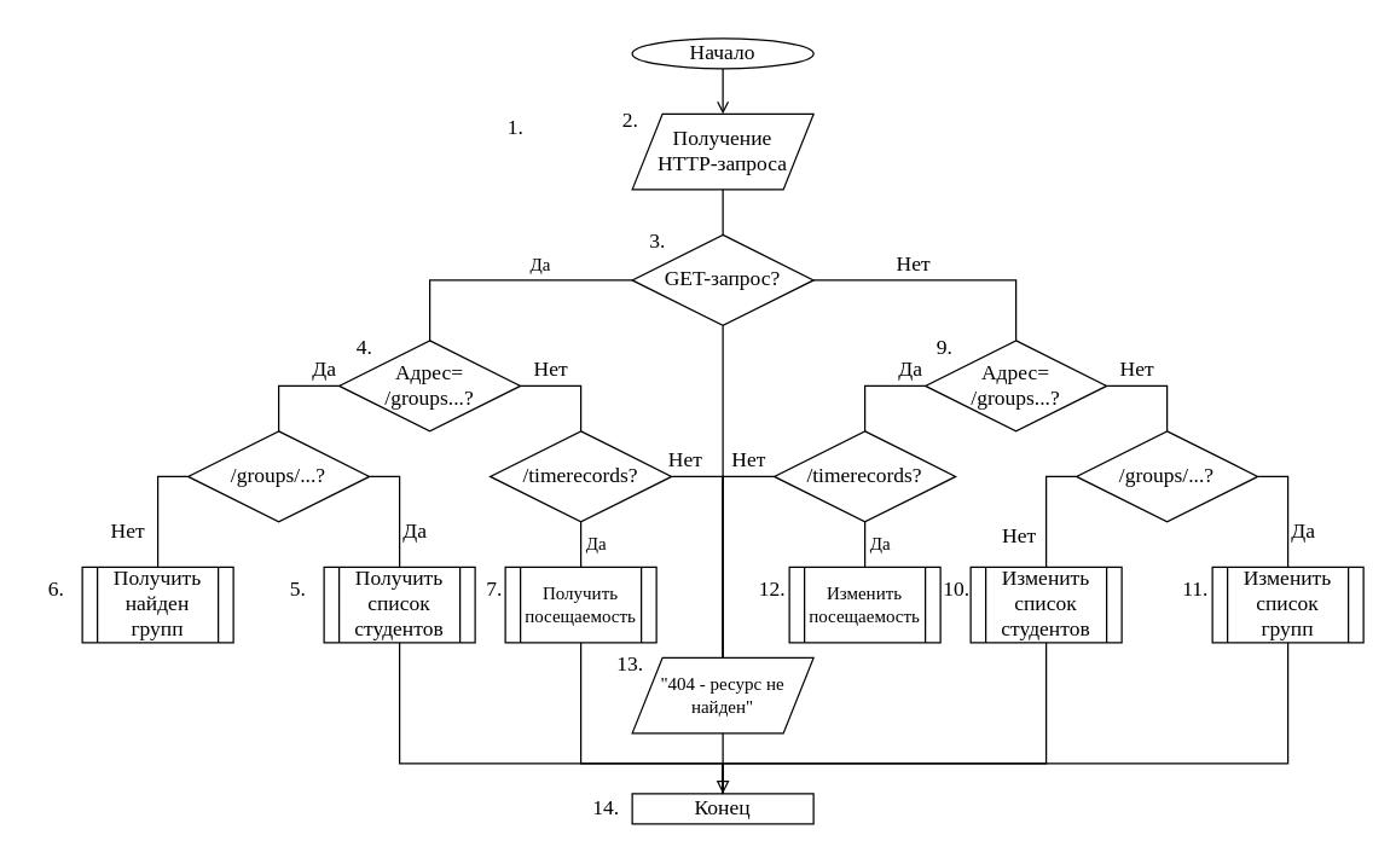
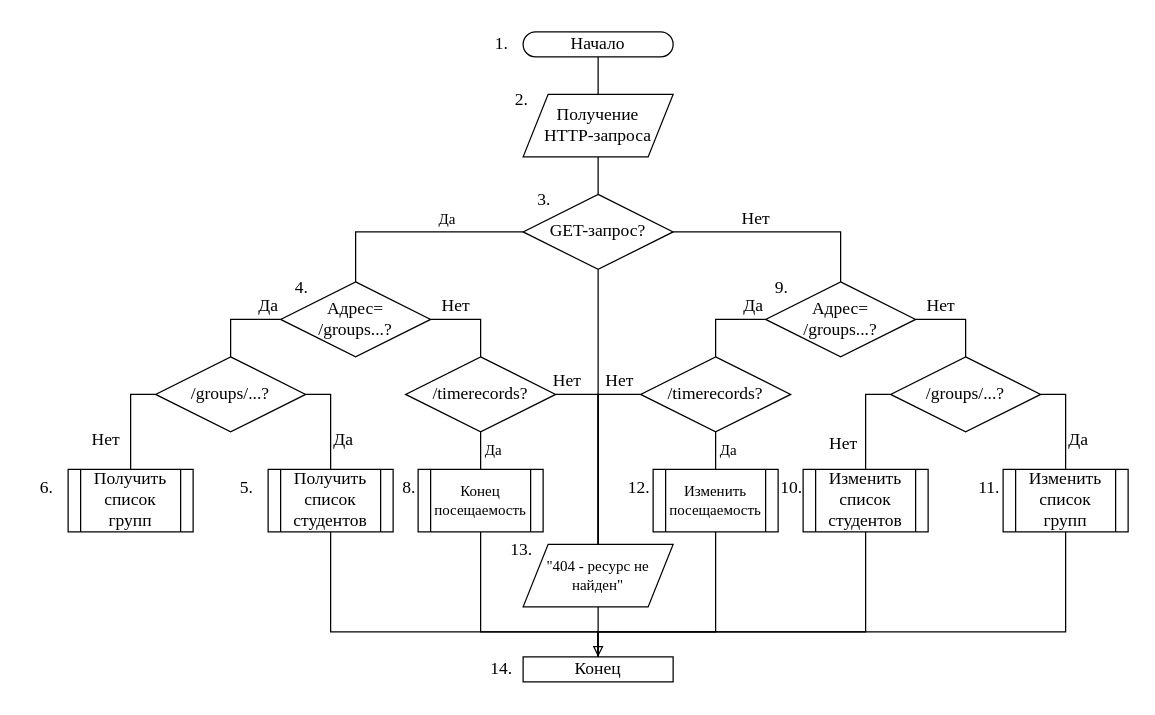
- <mxCell id="3" value="Начало" style="ellipse;whiteSpace=wrap;html=1;fontSize=14;fontFamily=Times New Roman;arcSize=50;" parent="1" vertex="1"><mxGeometry x="418" y="25" width="120" height="20" as="geometry" /></mxCell>
+ <mxCell id="3" value="Начало" style="rounded=1;whiteSpace=wrap;html=1;fontSize=14;fontFamily=Times New Roman;arcSize=50;" parent="1" vertex="1"><mxGeometry x="418" y="25" width="120" height="20" as="geometry" /></mxCell>
- <mxCell id="2" style="edgeStyle=orthogonalEdgeStyle;rounded=0;orthogonalLoop=1;jettySize=auto;html=1;exitX=0.5;exitY=1;exitDx=0;exitDy=0;fontFamily=Times New Roman;fontSize=14;endArrow=open;endFill=0;" parent="1" source="3" target="5" edge="1"><mxGeometry relative="1" as="geometry" /></mxCell>
+ <mxCell id="2" style="edgeStyle=orthogonalEdgeStyle;rounded=0;orthogonalLoop=1;jettySize=auto;html=1;exitX=0.5;exitY=1;exitDx=0;exitDy=0;fontFamily=Times New Roman;fontSize=14;endArrow=none;endFill=0;" parent="1" source="3" target="5" edge="1"><mxGeometry relative="1" as="geometry" /></mxCell>
- <mxCell id="27" value="1." style="text;html=1;strokeColor=none;fillColor=none;align=center;verticalAlign=middle;whiteSpace=wrap;rounded=0;fontFamily=Times New Roman;fontSize=14;" parent="1" vertex="1"><mxGeometry x="324" y="70" width="34" height="30" as="geometry" /></mxCell>
+ <mxCell id="27" value="1." style="text;html=1;strokeColor=none;fillColor=none;align=center;verticalAlign=middle;whiteSpace=wrap;rounded=0;fontFamily=Times New Roman;fontSize=14;" parent="1" vertex="1"><mxGeometry x="384" y="20" width="34" height="30" as="geometry" /></mxCell>
- <mxCell id="33" value="7." style="text;html=1;strokeColor=none;fillColor=none;align=center;verticalAlign=middle;whiteSpace=wrap;rounded=0;fontFamily=Times New Roman;fontSize=14;" parent="1" vertex="1"><mxGeometry x="310" y="375" width="34" height="30" as="geometry" /></mxCell>
+ <mxCell id="33" value="8." style="text;html=1;strokeColor=none;fillColor=none;align=center;verticalAlign=middle;whiteSpace=wrap;rounded=0;fontFamily=Times New Roman;fontSize=14;" parent="1" vertex="1"><mxGeometry x="310" y="375" width="34" height="30" as="geometry" /></mxCell>
- <mxCell id="21" value="&lt;div&gt;Получить&lt;/div&gt;&lt;div&gt;найден&lt;/div&gt;&lt;div&gt;групп&lt;br&gt;&lt;/div&gt;" style="shape=process;whiteSpace=wrap;html=1;backgroundOutline=1;fontFamily=Times New Roman;fontSize=14;" parent="1" vertex="1"><mxGeometry x="54" y="375" width="100" height="50" as="geometry" /></mxCell>
+ <mxCell id="21" value="&lt;div&gt;Получить&lt;/div&gt;&lt;div&gt;список&lt;/div&gt;&lt;div&gt;групп&lt;br&gt;&lt;/div&gt;" style="shape=process;whiteSpace=wrap;html=1;backgroundOutline=1;fontFamily=Times New Roman;fontSize=14;" parent="1" vertex="1"><mxGeometry x="54" y="375" width="100" height="50" as="geometry" /></mxCell>
- <mxCell id="23" value="&lt;div style=&quot;font-size: 12px;&quot;&gt;Получить&lt;/div&gt;посещаемость" style="shape=process;whiteSpace=wrap;html=1;backgroundOutline=1;fontFamily=Times New Roman;fontSize=12;" parent="1" vertex="1"><mxGeometry x="334" y="375" width="100" height="50" as="geometry" /></mxCell>
+ <mxCell id="23" value="&lt;div style=&quot;font-size: 12px;&quot;&gt;Конец&lt;/div&gt;посещаемость" style="shape=process;whiteSpace=wrap;html=1;backgroundOutline=1;fontFamily=Times New Roman;fontSize=12;" parent="1" vertex="1"><mxGeometry x="334" y="375" width="100" height="50" as="geometry" /></mxCell>
+ <mxCell id="48" style="edgeStyle=orthogonalEdgeStyle;rounded=0;orthogonalLoop=1;jettySize=auto;html=1;exitX=0.5;exitY=1;exitDx=0;exitDy=0;fontFamily=Times New Roman;fontSize=12;endArrow=none;endFill=0;entryX=0.5;entryY=0;entryDx=0;entryDy=0;" parent="1" source="49" edge="1" target="26"><mxGeometry relative="1" as="geometry"><mxPoint x="477.941" y="550" as="targetPoint" /><Array as="points"><mxPoint x="572" y="505" /><mxPoint x="478" y="505" /></Array></mxGeometry></mxCell>
